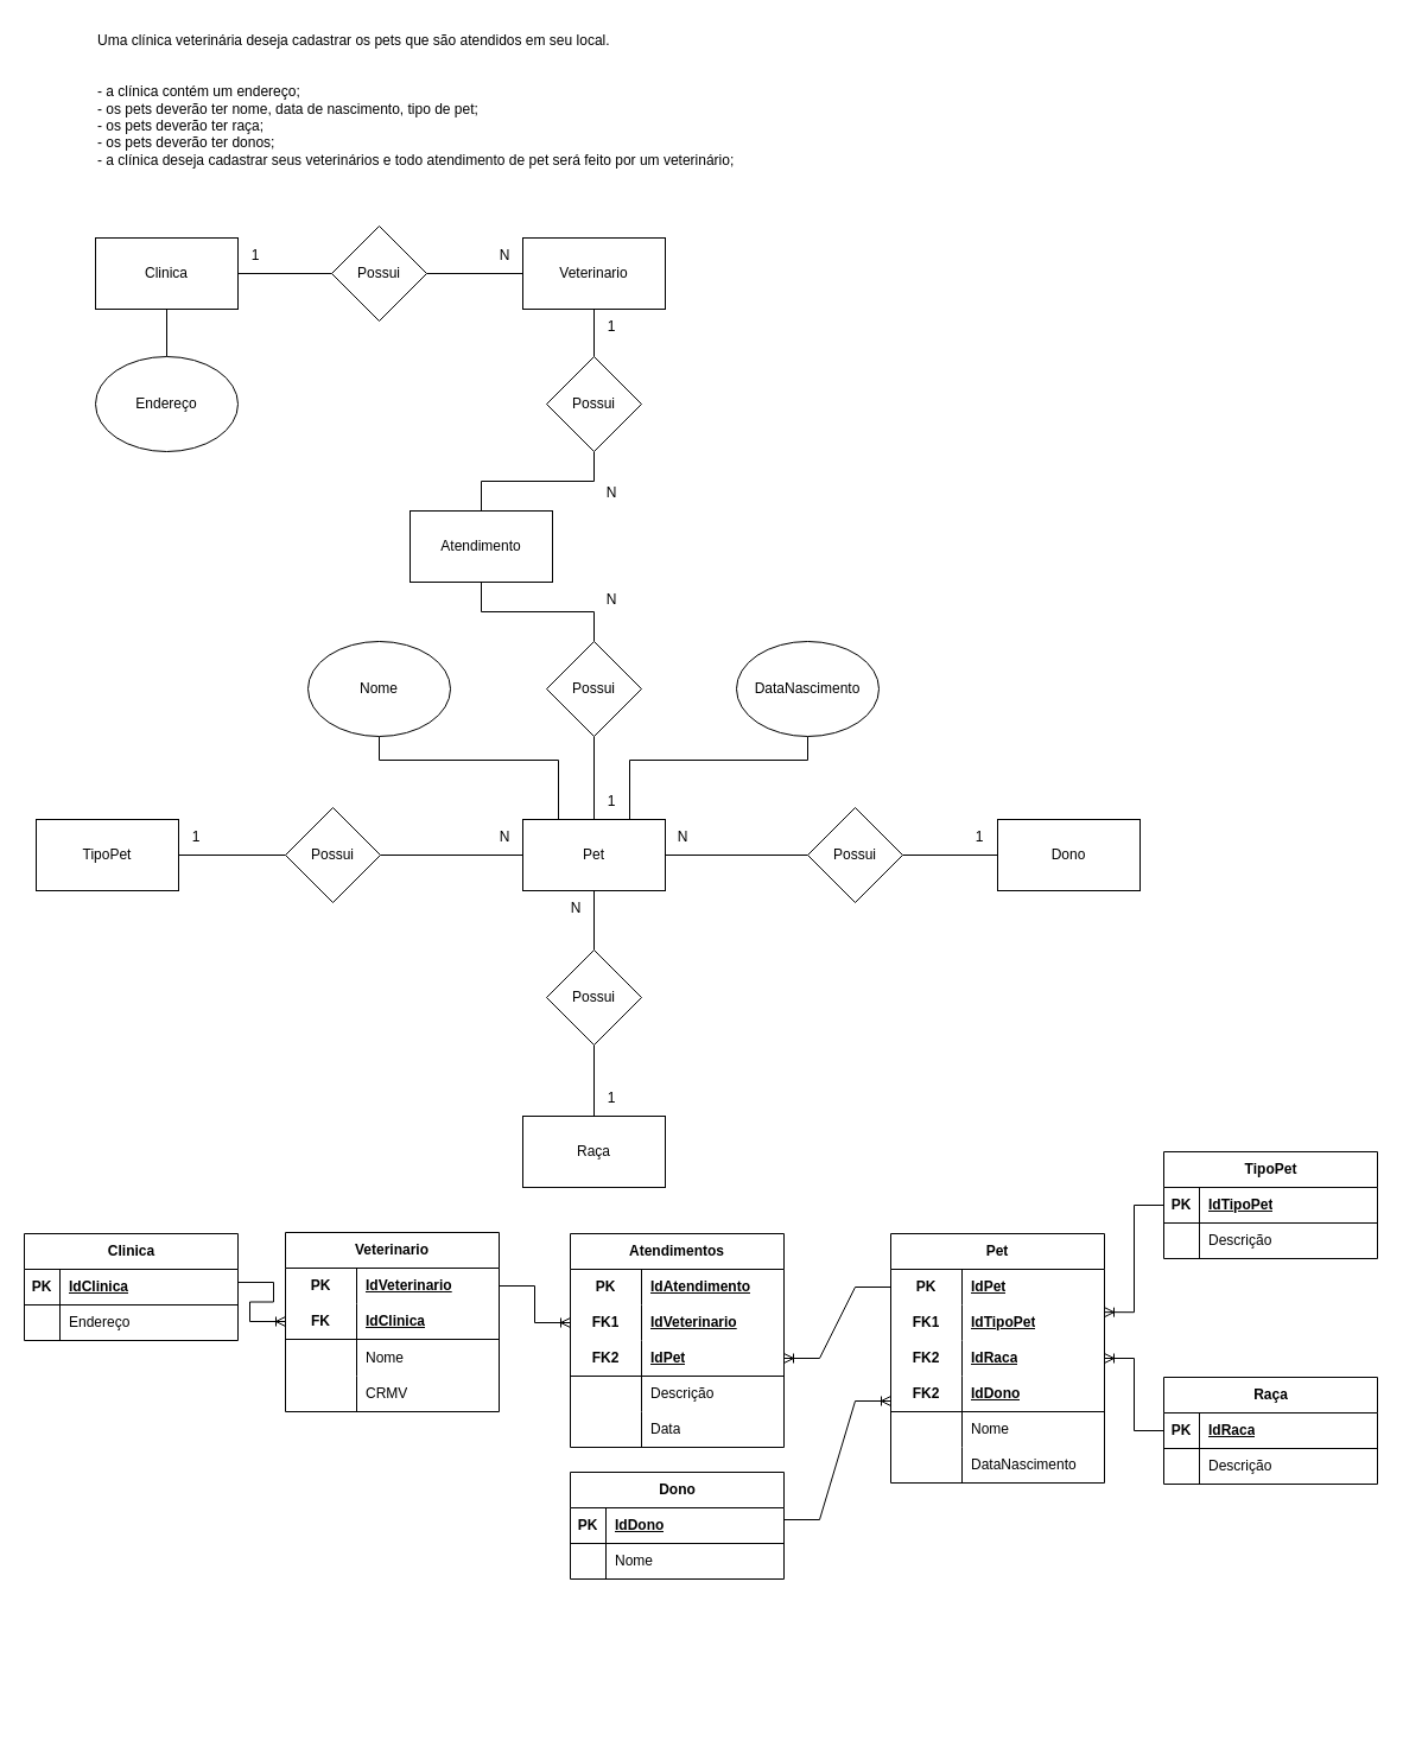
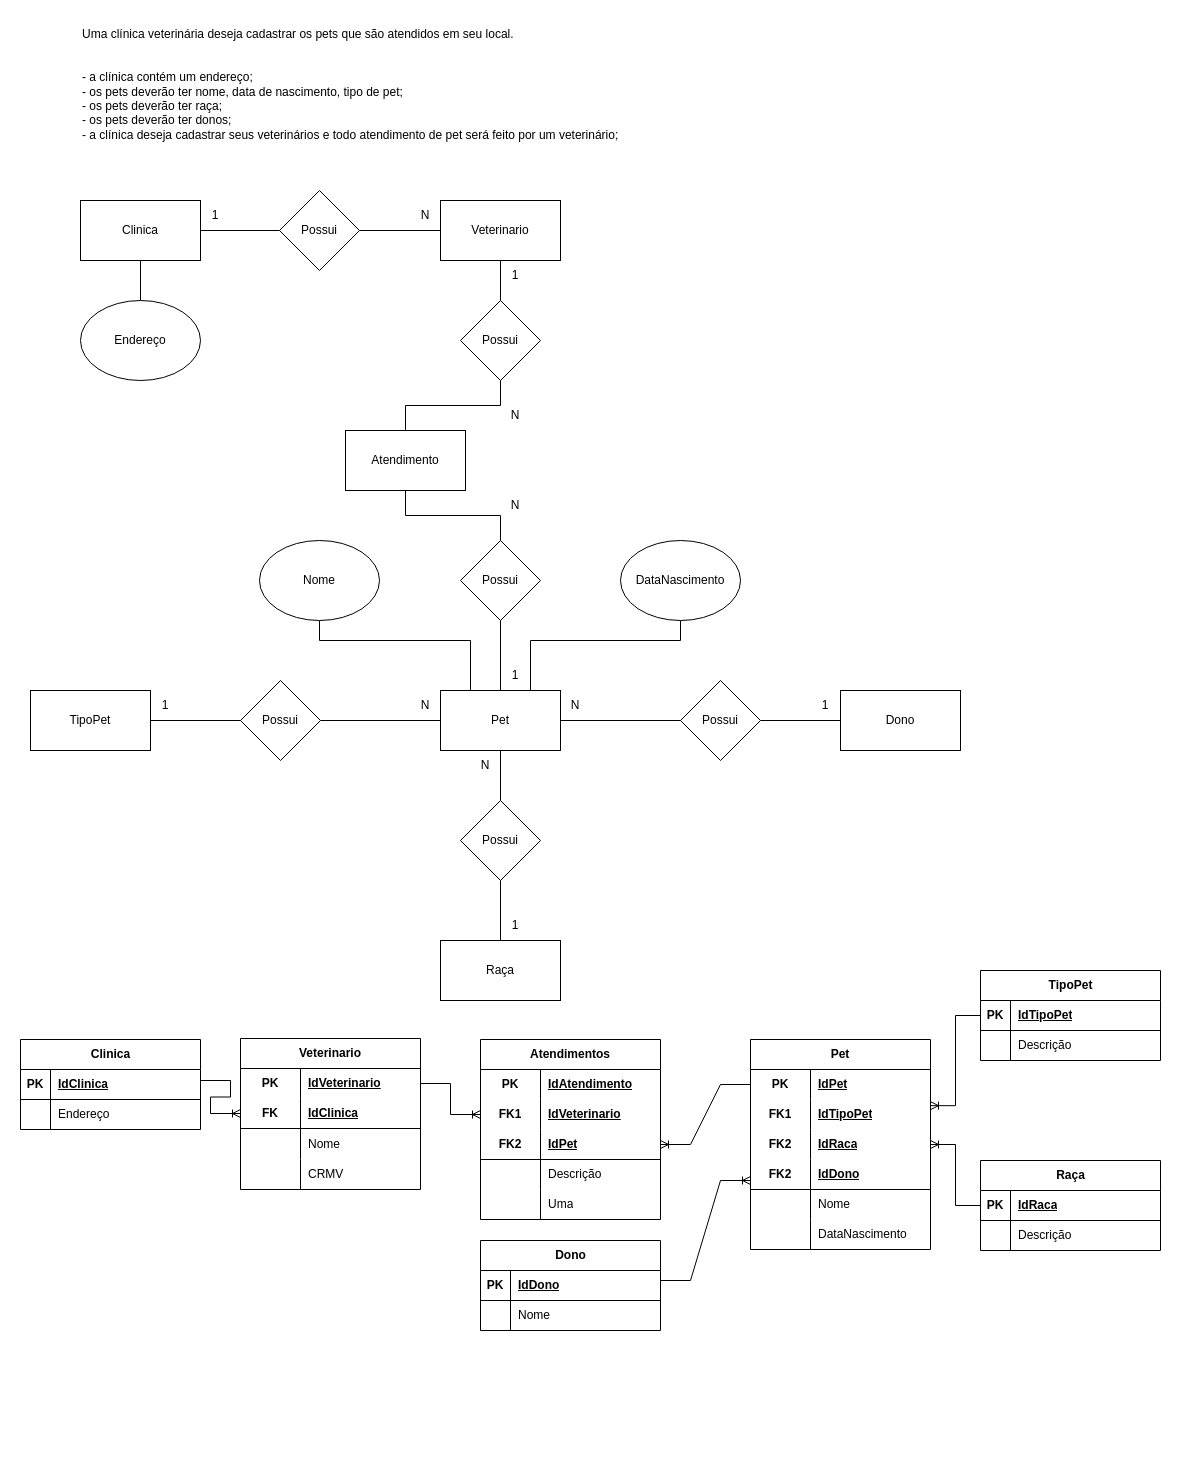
- <mxCell id="81" value="Data" style="shape=partialRectangle;connectable=0;fillColor=none;top=0;left=0;bottom=0;right=0;align=left;spacingLeft=6;overflow=hidden;html=1;whiteSpace=wrap;" vertex="1" parent="79"><mxGeometry x="60" width="120" height="30" as="geometry"><mxRectangle width="120" height="30" as="alternateBounds" /></mxGeometry></mxCell>
+ <mxCell id="81" value="Uma" style="shape=partialRectangle;connectable=0;fillColor=none;top=0;left=0;bottom=0;right=0;align=left;spacingLeft=6;overflow=hidden;html=1;whiteSpace=wrap;" vertex="1" parent="79"><mxGeometry x="60" width="120" height="30" as="geometry"><mxRectangle width="120" height="30" as="alternateBounds" /></mxGeometry></mxCell>
